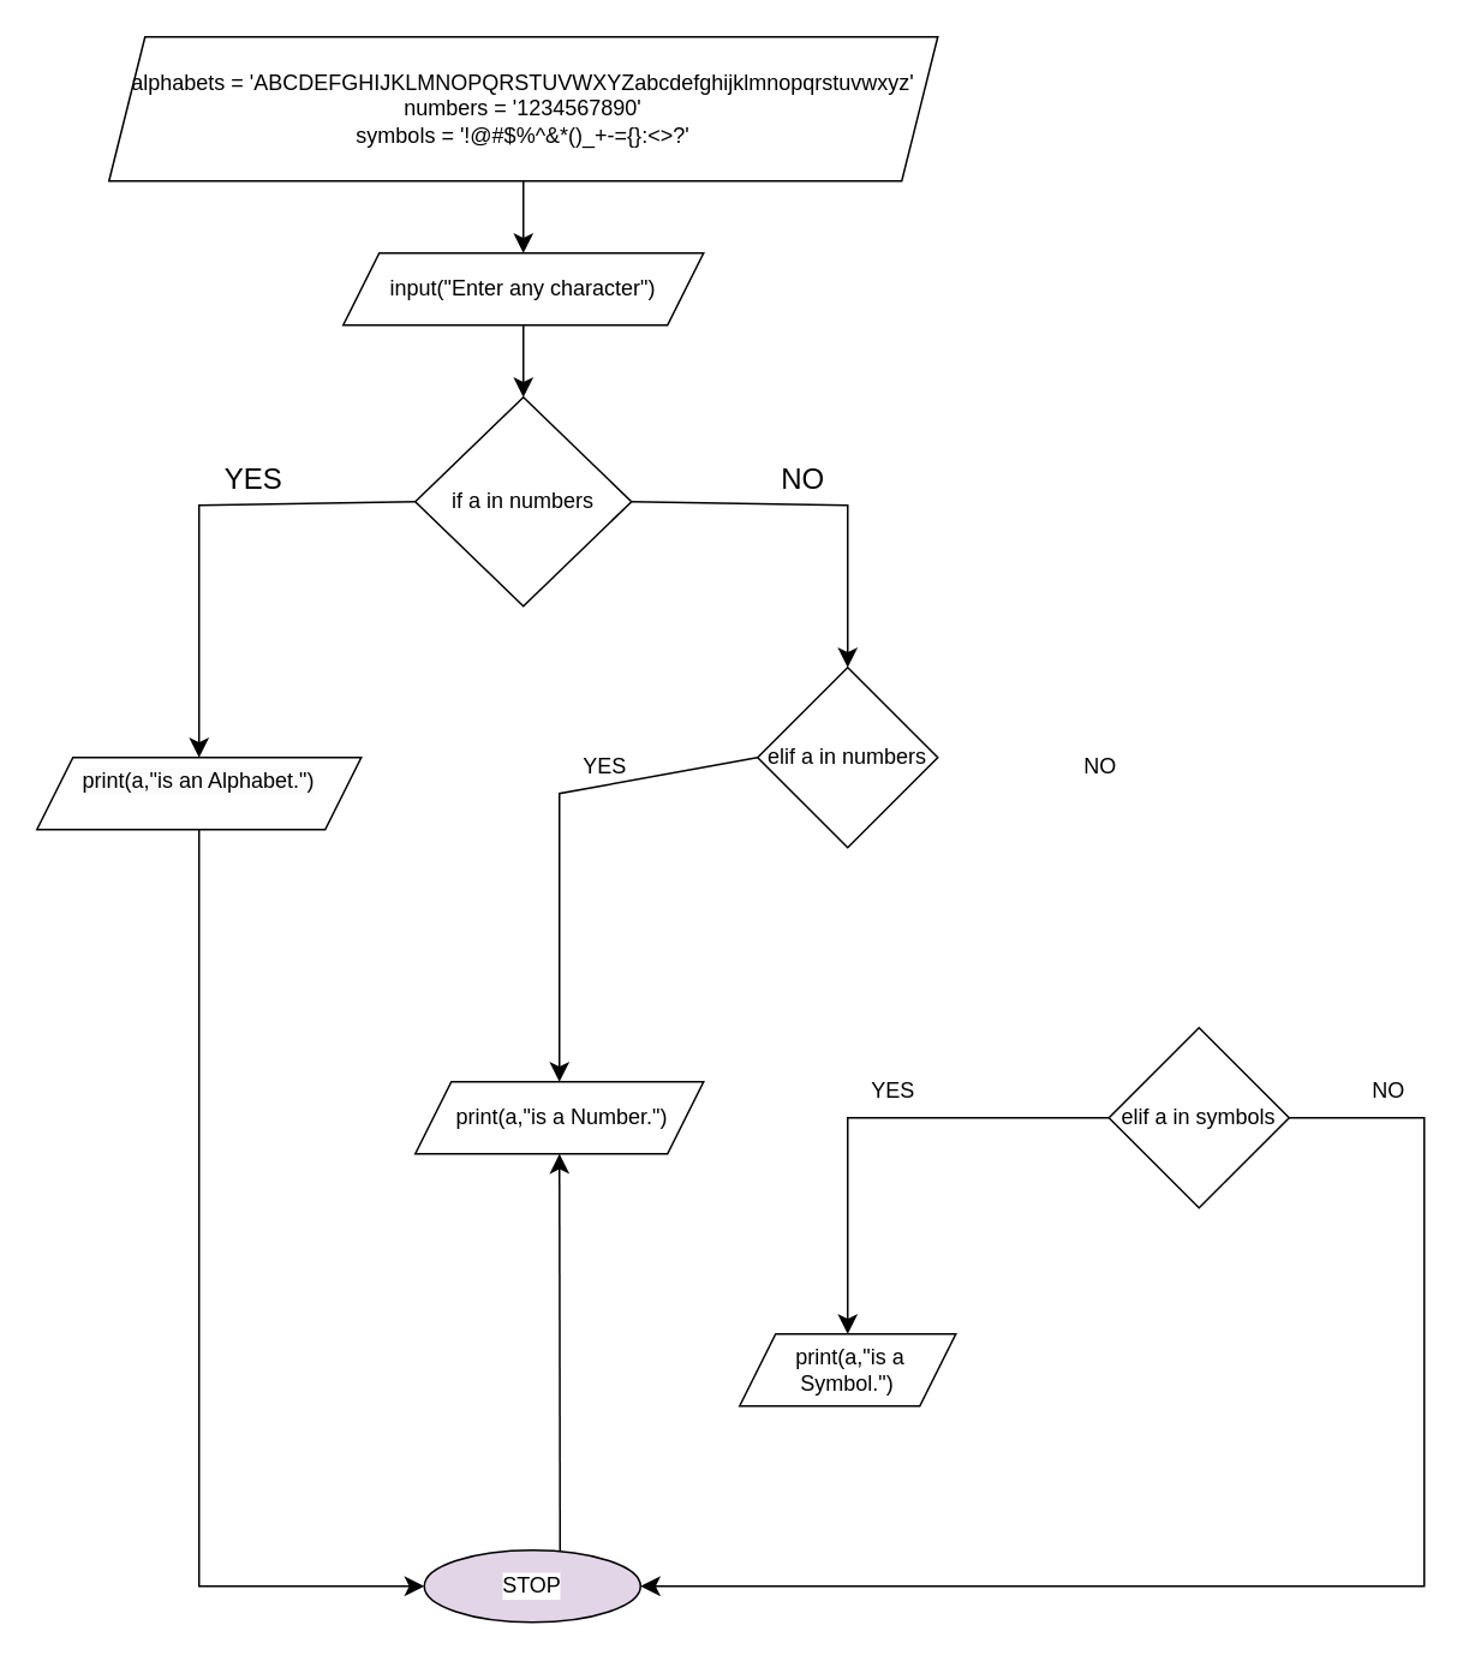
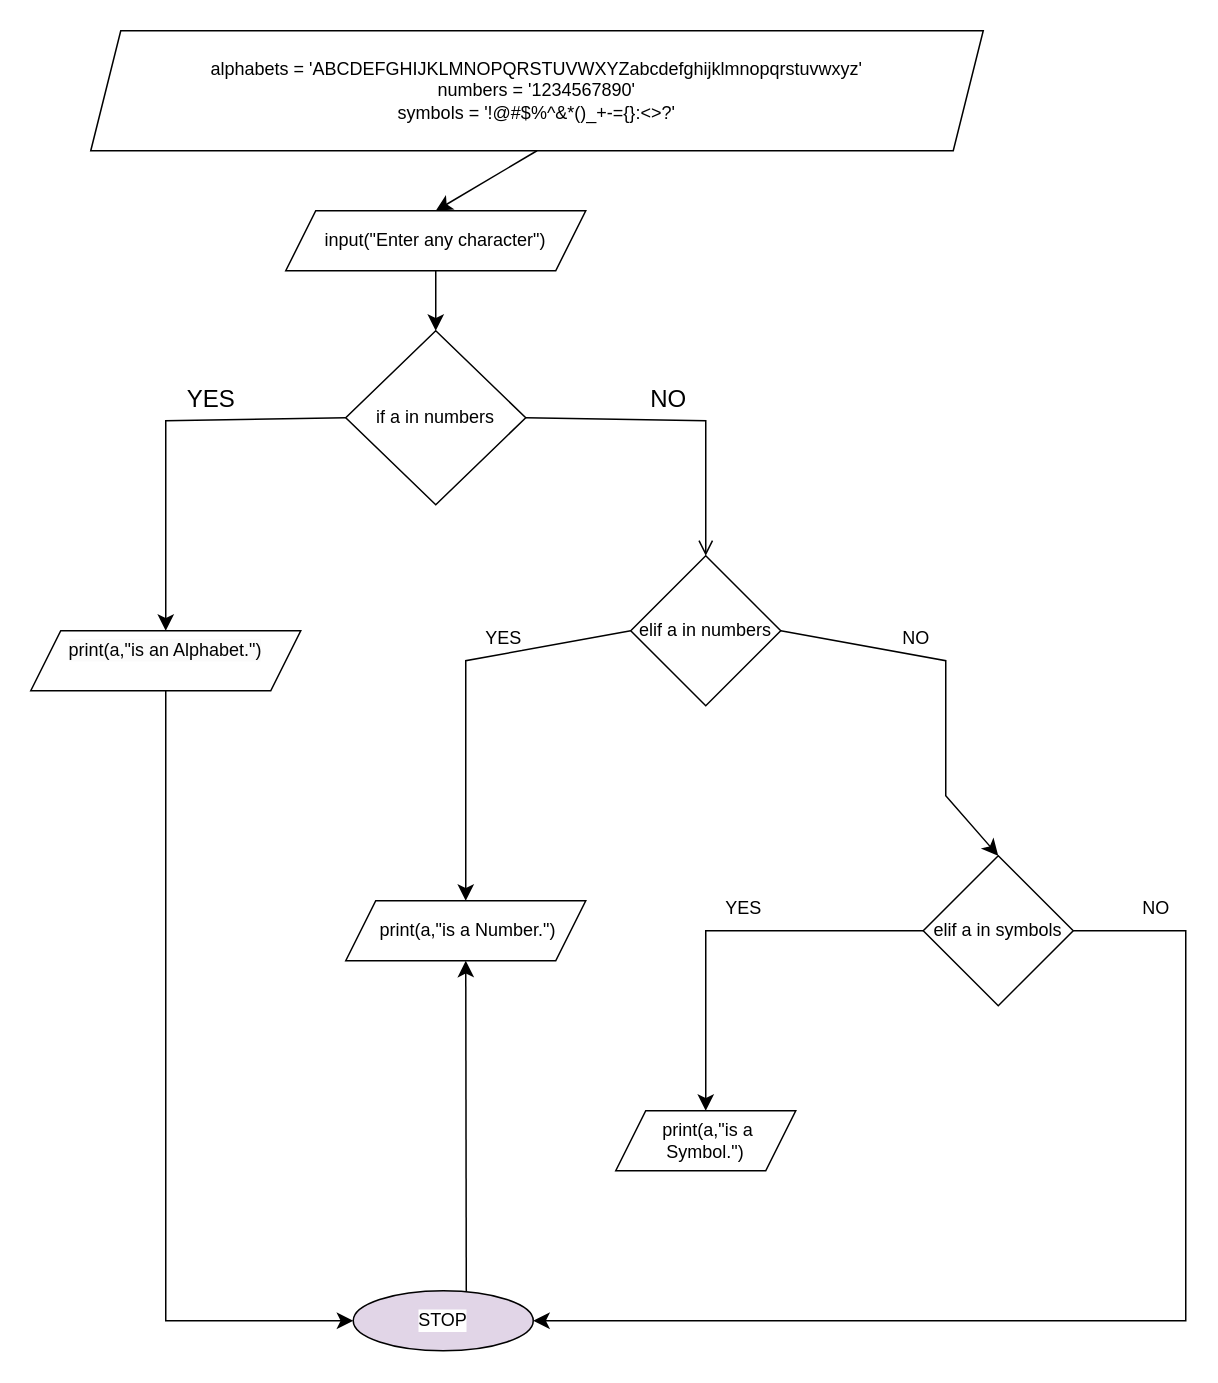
- <mxCell id="3" value="alphabets = 'ABCDEFGHIJKLMNOPQRSTUVWXYZabcdefghijklmnopqrstuvwxyz'&lt;div&gt;numbers = '1234567890'&lt;/div&gt;&lt;div&gt;symbols = '!@#$%^&amp;amp;*()_+-={}:&amp;lt;&amp;gt;?'&lt;/div&gt;" style="shape=parallelogram;perimeter=parallelogramPerimeter;whiteSpace=wrap;html=1;fixedSize=1;" vertex="1" parent="1"><mxGeometry x="60" y="20" width="460" height="80" as="geometry" /></mxCell>
+ <mxCell id="3" value="alphabets = 'ABCDEFGHIJKLMNOPQRSTUVWXYZabcdefghijklmnopqrstuvwxyz'&lt;div&gt;numbers = '1234567890'&lt;/div&gt;&lt;div&gt;symbols = '!@#$%^&amp;amp;*()_+-={}:&amp;lt;&amp;gt;?'&lt;/div&gt;" style="shape=parallelogram;perimeter=parallelogramPerimeter;whiteSpace=wrap;html=1;fixedSize=1;" vertex="1" parent="1"><mxGeometry x="60" y="20" width="595" height="80" as="geometry" /></mxCell>
- <mxCell id="7" style="edgeStyle=none;curved=0;rounded=0;orthogonalLoop=1;jettySize=auto;html=1;exitX=1;exitY=0.5;exitDx=0;exitDy=0;entryX=0.5;entryY=0;entryDx=0;entryDy=0;fontSize=12;startSize=8;endSize=8;" edge="1" parent="1" source="9" target="12"><mxGeometry relative="1" as="geometry"><Array as="points"><mxPoint x="470" y="280" /></Array></mxGeometry></mxCell>
+ <mxCell id="7" style="edgeStyle=none;curved=0;rounded=0;orthogonalLoop=1;jettySize=auto;html=1;exitX=1;exitY=0.5;exitDx=0;exitDy=0;entryX=0.5;entryY=0;entryDx=0;entryDy=0;fontSize=12;startSize=8;endSize=8;endArrow=open;" edge="1" parent="1" source="9" target="12"><mxGeometry relative="1" as="geometry"><Array as="points"><mxPoint x="470" y="280" /></Array></mxGeometry></mxCell>
+ <mxCell id="11" style="edgeStyle=none;curved=0;rounded=0;orthogonalLoop=1;jettySize=auto;html=1;exitX=1;exitY=0.5;exitDx=0;exitDy=0;entryX=0.5;entryY=0;entryDx=0;entryDy=0;fontSize=12;startSize=8;endSize=8;" edge="1" parent="1" source="12" target="20"><mxGeometry relative="1" as="geometry"><Array as="points"><mxPoint x="630" y="440" /><mxPoint x="630" y="530" /></Array></mxGeometry></mxCell>
